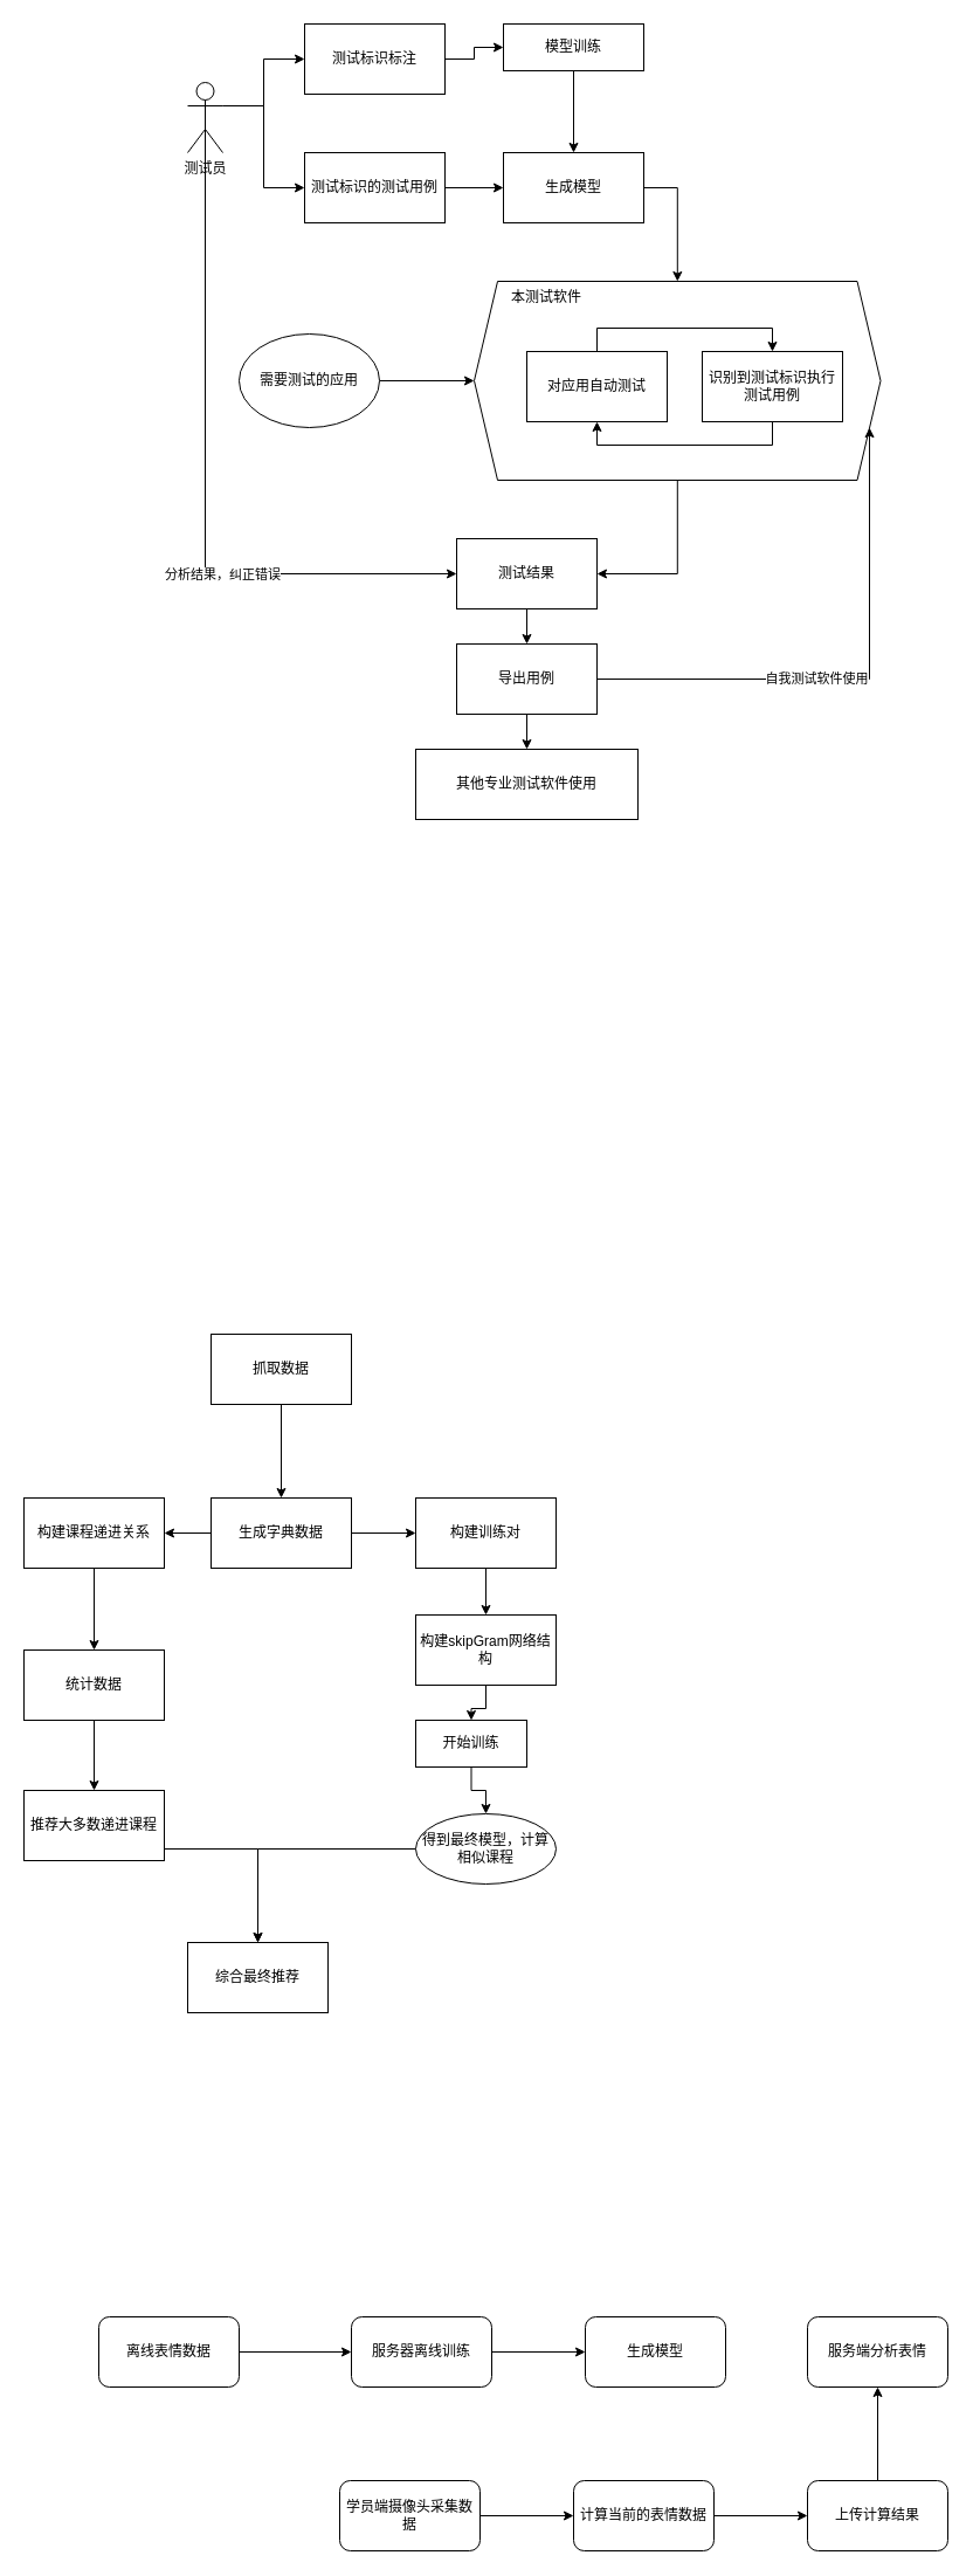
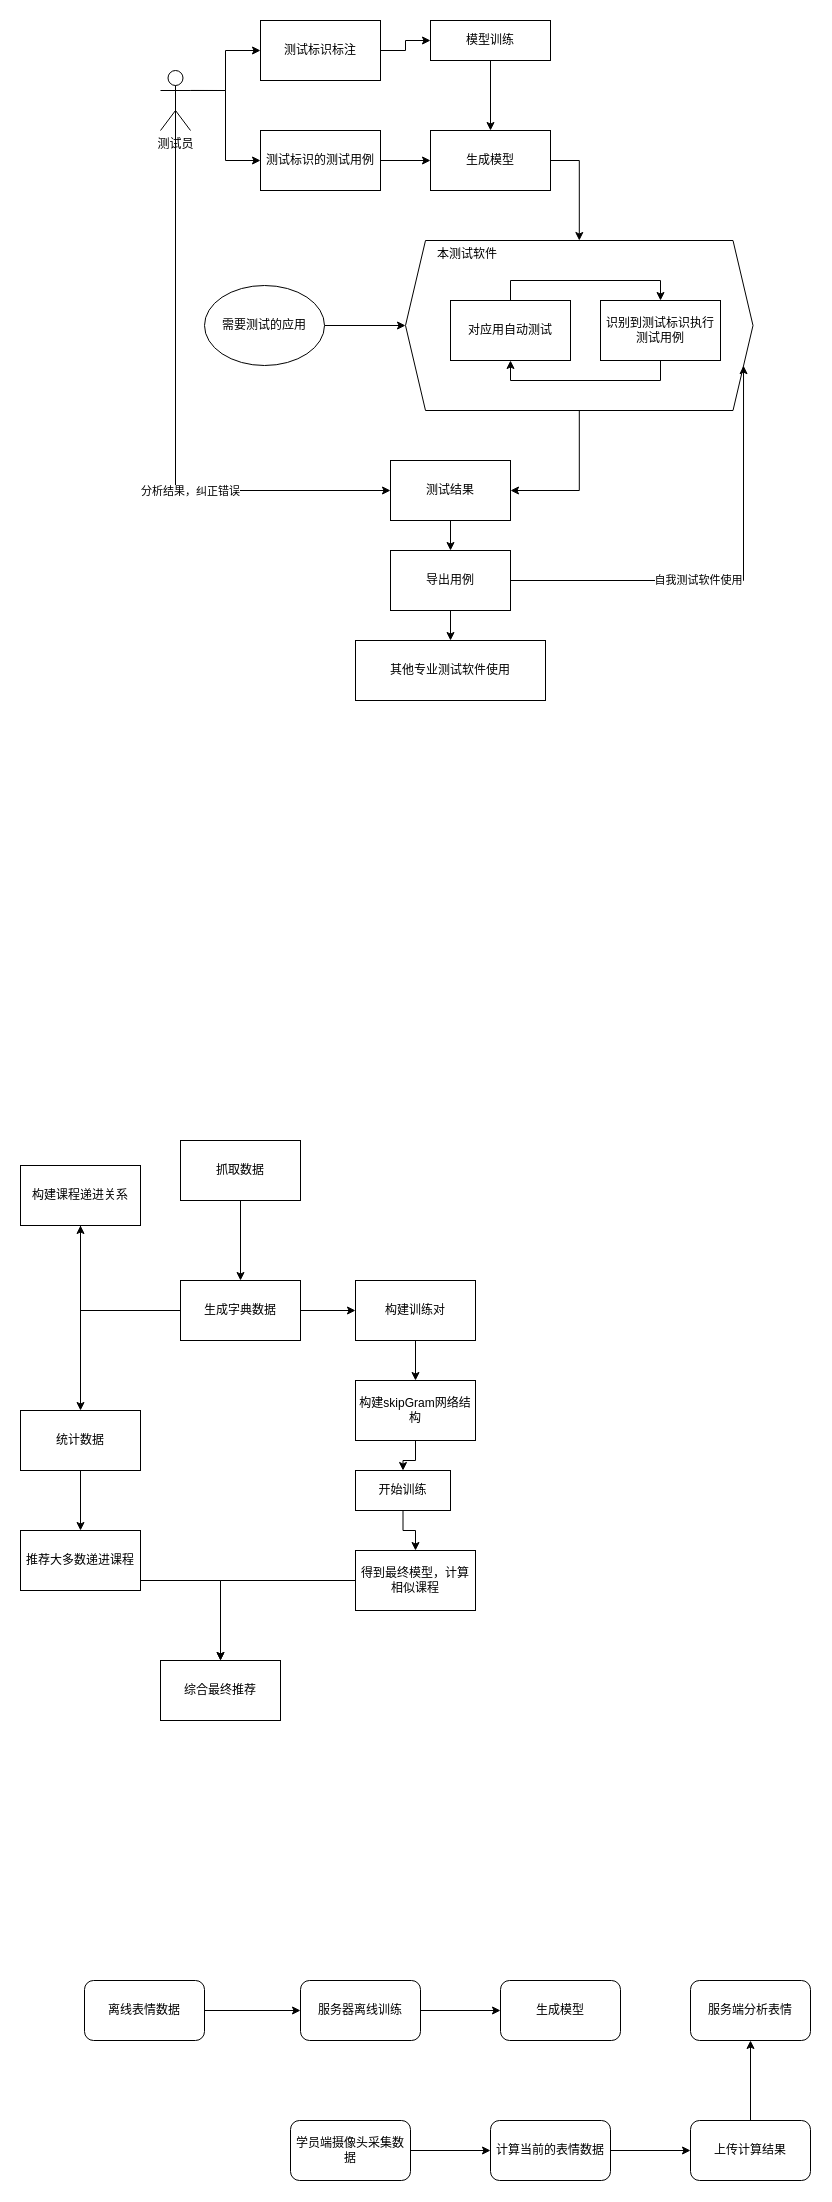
- <mxCell id="44" value="构建课程递进关系" style="rounded=0;whiteSpace=wrap;html=1;" parent="1" vertex="1"><mxGeometry x="20" y="1280" width="120" height="60" as="geometry" /></mxCell>
+ <mxCell id="44" value="构建课程递进关系" style="rounded=0;whiteSpace=wrap;html=1;" parent="1" vertex="1"><mxGeometry x="20" y="1165" width="120" height="60" as="geometry" /></mxCell>
- <mxCell id="42" value="得到最终模型，计算相似课程" style="ellipse;whiteSpace=wrap;html=1;" parent="1" vertex="1"><mxGeometry x="355" y="1550" width="120" height="60" as="geometry" /></mxCell>
+ <mxCell id="42" value="得到最终模型，计算相似课程" style="rounded=0;whiteSpace=wrap;html=1;" parent="1" vertex="1"><mxGeometry x="355" y="1550" width="120" height="60" as="geometry" /></mxCell>
